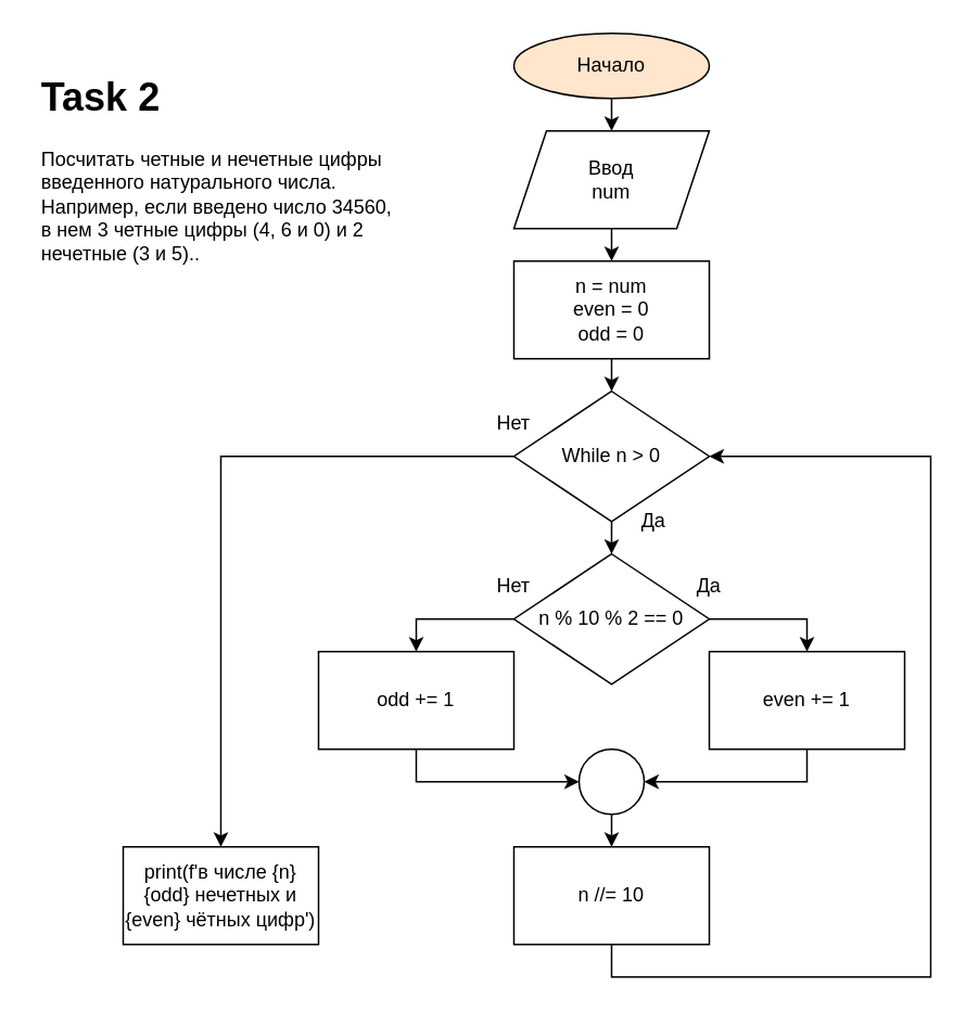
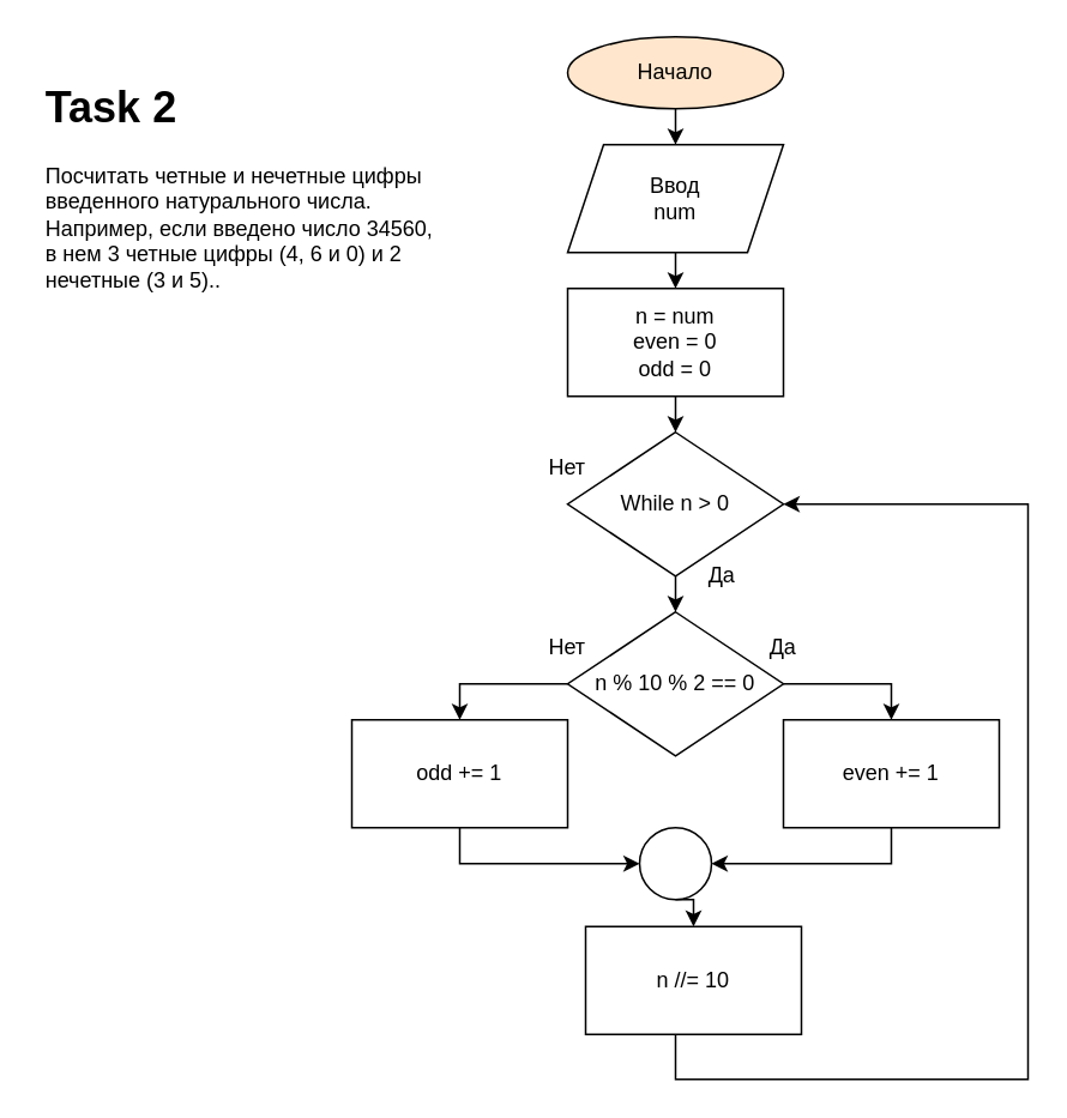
- <mxCell id="7" style="edgeStyle=orthogonalEdgeStyle;rounded=0;orthogonalLoop=1;jettySize=auto;html=1;exitX=0;exitY=0.5;exitDx=0;exitDy=0;entryX=0.5;entryY=0;entryDx=0;entryDy=0;" edge="1" parent="1" source="8" target="26"><mxGeometry relative="1" as="geometry" /></mxCell>
- <mxCell id="26" value="print(f'в числе {n} {odd} нечетных и {even} чётных цифр')" style="rounded=0;whiteSpace=wrap;html=1;" vertex="1" parent="1"><mxGeometry x="75" y="520" width="120" height="60" as="geometry" /></mxCell>
- <mxCell id="25" value="n //= 10" style="rounded=0;whiteSpace=wrap;html=1;" vertex="1" parent="1"><mxGeometry x="315" y="520" width="120" height="60" as="geometry" /></mxCell>
+ <mxCell id="25" value="n //= 10" style="rounded=0;whiteSpace=wrap;html=1;" vertex="1" parent="1"><mxGeometry x="325" y="515" width="120" height="60" as="geometry" /></mxCell>
